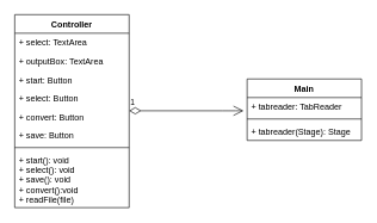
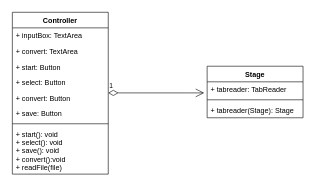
- <mxCell id="3" value="+ select: TextArea" style="text;strokeColor=none;fillColor=none;align=left;verticalAlign=top;spacingLeft=4;spacingRight=4;overflow=hidden;rotatable=0;points=[[0,0.5],[1,0.5]];portConstraint=eastwest;" vertex="1" parent="2"><mxGeometry y="26" width="160" height="26" as="geometry" /></mxCell>
+ <mxCell id="3" value="+ inputBox: TextArea" style="text;strokeColor=none;fillColor=none;align=left;verticalAlign=top;spacingLeft=4;spacingRight=4;overflow=hidden;rotatable=0;points=[[0,0.5],[1,0.5]];portConstraint=eastwest;" vertex="1" parent="2"><mxGeometry y="26" width="160" height="26" as="geometry" /></mxCell>
- <mxCell id="4" value="+ outputBox: TextArea" style="text;strokeColor=none;fillColor=none;align=left;verticalAlign=top;spacingLeft=4;spacingRight=4;overflow=hidden;rotatable=0;points=[[0,0.5],[1,0.5]];portConstraint=eastwest;" vertex="1" parent="2"><mxGeometry y="52" width="160" height="26" as="geometry" /></mxCell>
+ <mxCell id="4" value="+ convert: TextArea" style="text;strokeColor=none;fillColor=none;align=left;verticalAlign=top;spacingLeft=4;spacingRight=4;overflow=hidden;rotatable=0;points=[[0,0.5],[1,0.5]];portConstraint=eastwest;" vertex="1" parent="2"><mxGeometry y="52" width="160" height="26" as="geometry" /></mxCell>
- <mxCell id="12" value="Main" style="swimlane;fontStyle=1;align=center;verticalAlign=top;childLayout=stackLayout;horizontal=1;startSize=26;horizontalStack=0;resizeParent=1;resizeParentMax=0;resizeLast=0;collapsible=1;marginBottom=0;" vertex="1" parent="1"><mxGeometry x="345" y="110" width="160" height="86" as="geometry" /></mxCell>
+ <mxCell id="12" value="Stage" style="swimlane;fontStyle=1;align=center;verticalAlign=top;childLayout=stackLayout;horizontal=1;startSize=26;horizontalStack=0;resizeParent=1;resizeParentMax=0;resizeLast=0;collapsible=1;marginBottom=0;" vertex="1" parent="1"><mxGeometry x="345" y="110" width="160" height="86" as="geometry" /></mxCell>
